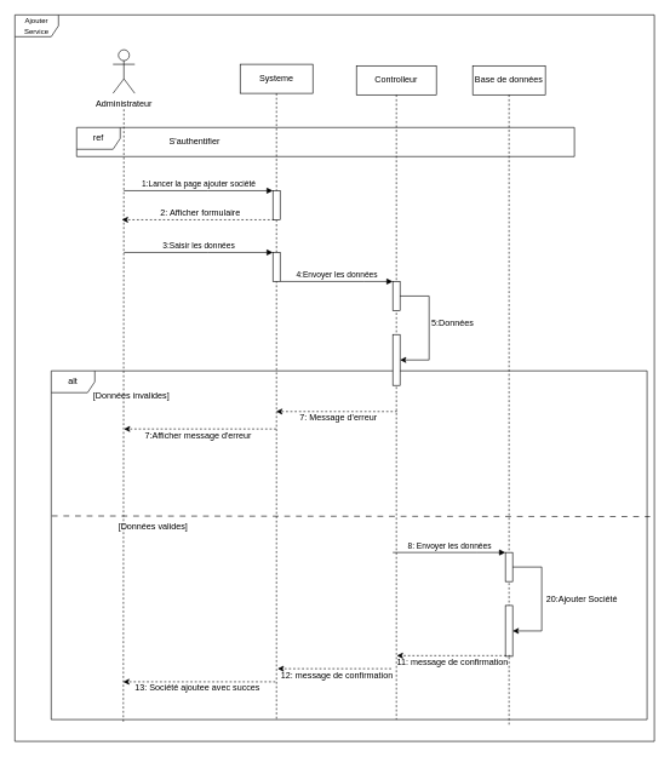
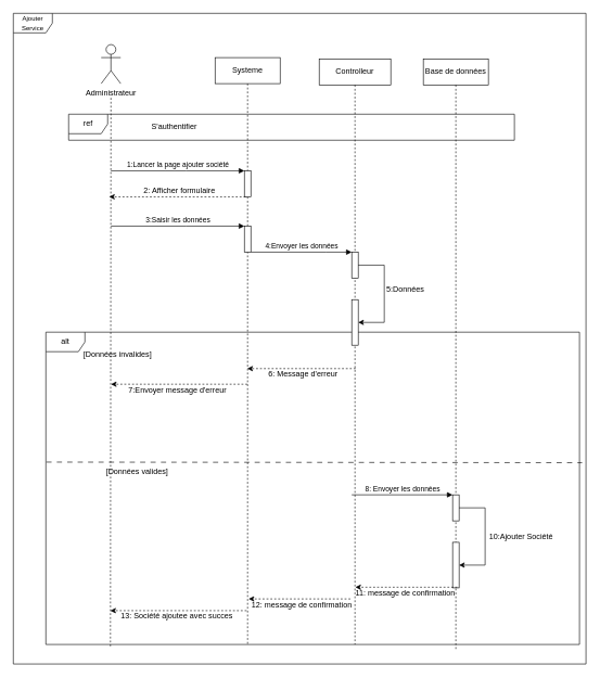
- <mxCell id="31" value="7: Message d'erreur" style="text;html=1;align=center;verticalAlign=middle;resizable=0;points=[];autosize=1;strokeColor=none;fillColor=none;" vertex="1" parent="1"><mxGeometry x="400" y="560" width="130" height="30" as="geometry" /></mxCell>
+ <mxCell id="31" value="6: Message d'erreur" style="text;html=1;align=center;verticalAlign=middle;resizable=0;points=[];autosize=1;strokeColor=none;fillColor=none;" vertex="1" parent="1"><mxGeometry x="400" y="560" width="130" height="30" as="geometry" /></mxCell>
- <mxCell id="17" value="7:Afficher message d'erreur" style="text;html=1;align=center;verticalAlign=middle;resizable=0;points=[];autosize=1;strokeColor=none;fillColor=none;" vertex="1" parent="1"><mxGeometry x="187" y="584" width="170" height="30" as="geometry" /></mxCell>
+ <mxCell id="17" value="7:Envoyer message d'erreur" style="text;html=1;align=center;verticalAlign=middle;resizable=0;points=[];autosize=1;strokeColor=none;fillColor=none;" vertex="1" parent="1"><mxGeometry x="187" y="584" width="170" height="30" as="geometry" /></mxCell>
- <mxCell id="37" value="20:Ajouter Société" style="text;html=1;align=center;verticalAlign=middle;resizable=0;points=[];autosize=1;strokeColor=none;fillColor=none;" vertex="1" parent="1"><mxGeometry x="740" y="810" width="120" height="30" as="geometry" /></mxCell>
+ <mxCell id="37" value="10:Ajouter Société" style="text;html=1;align=center;verticalAlign=middle;resizable=0;points=[];autosize=1;strokeColor=none;fillColor=none;" vertex="1" parent="1"><mxGeometry x="740" y="810" width="120" height="30" as="geometry" /></mxCell>
